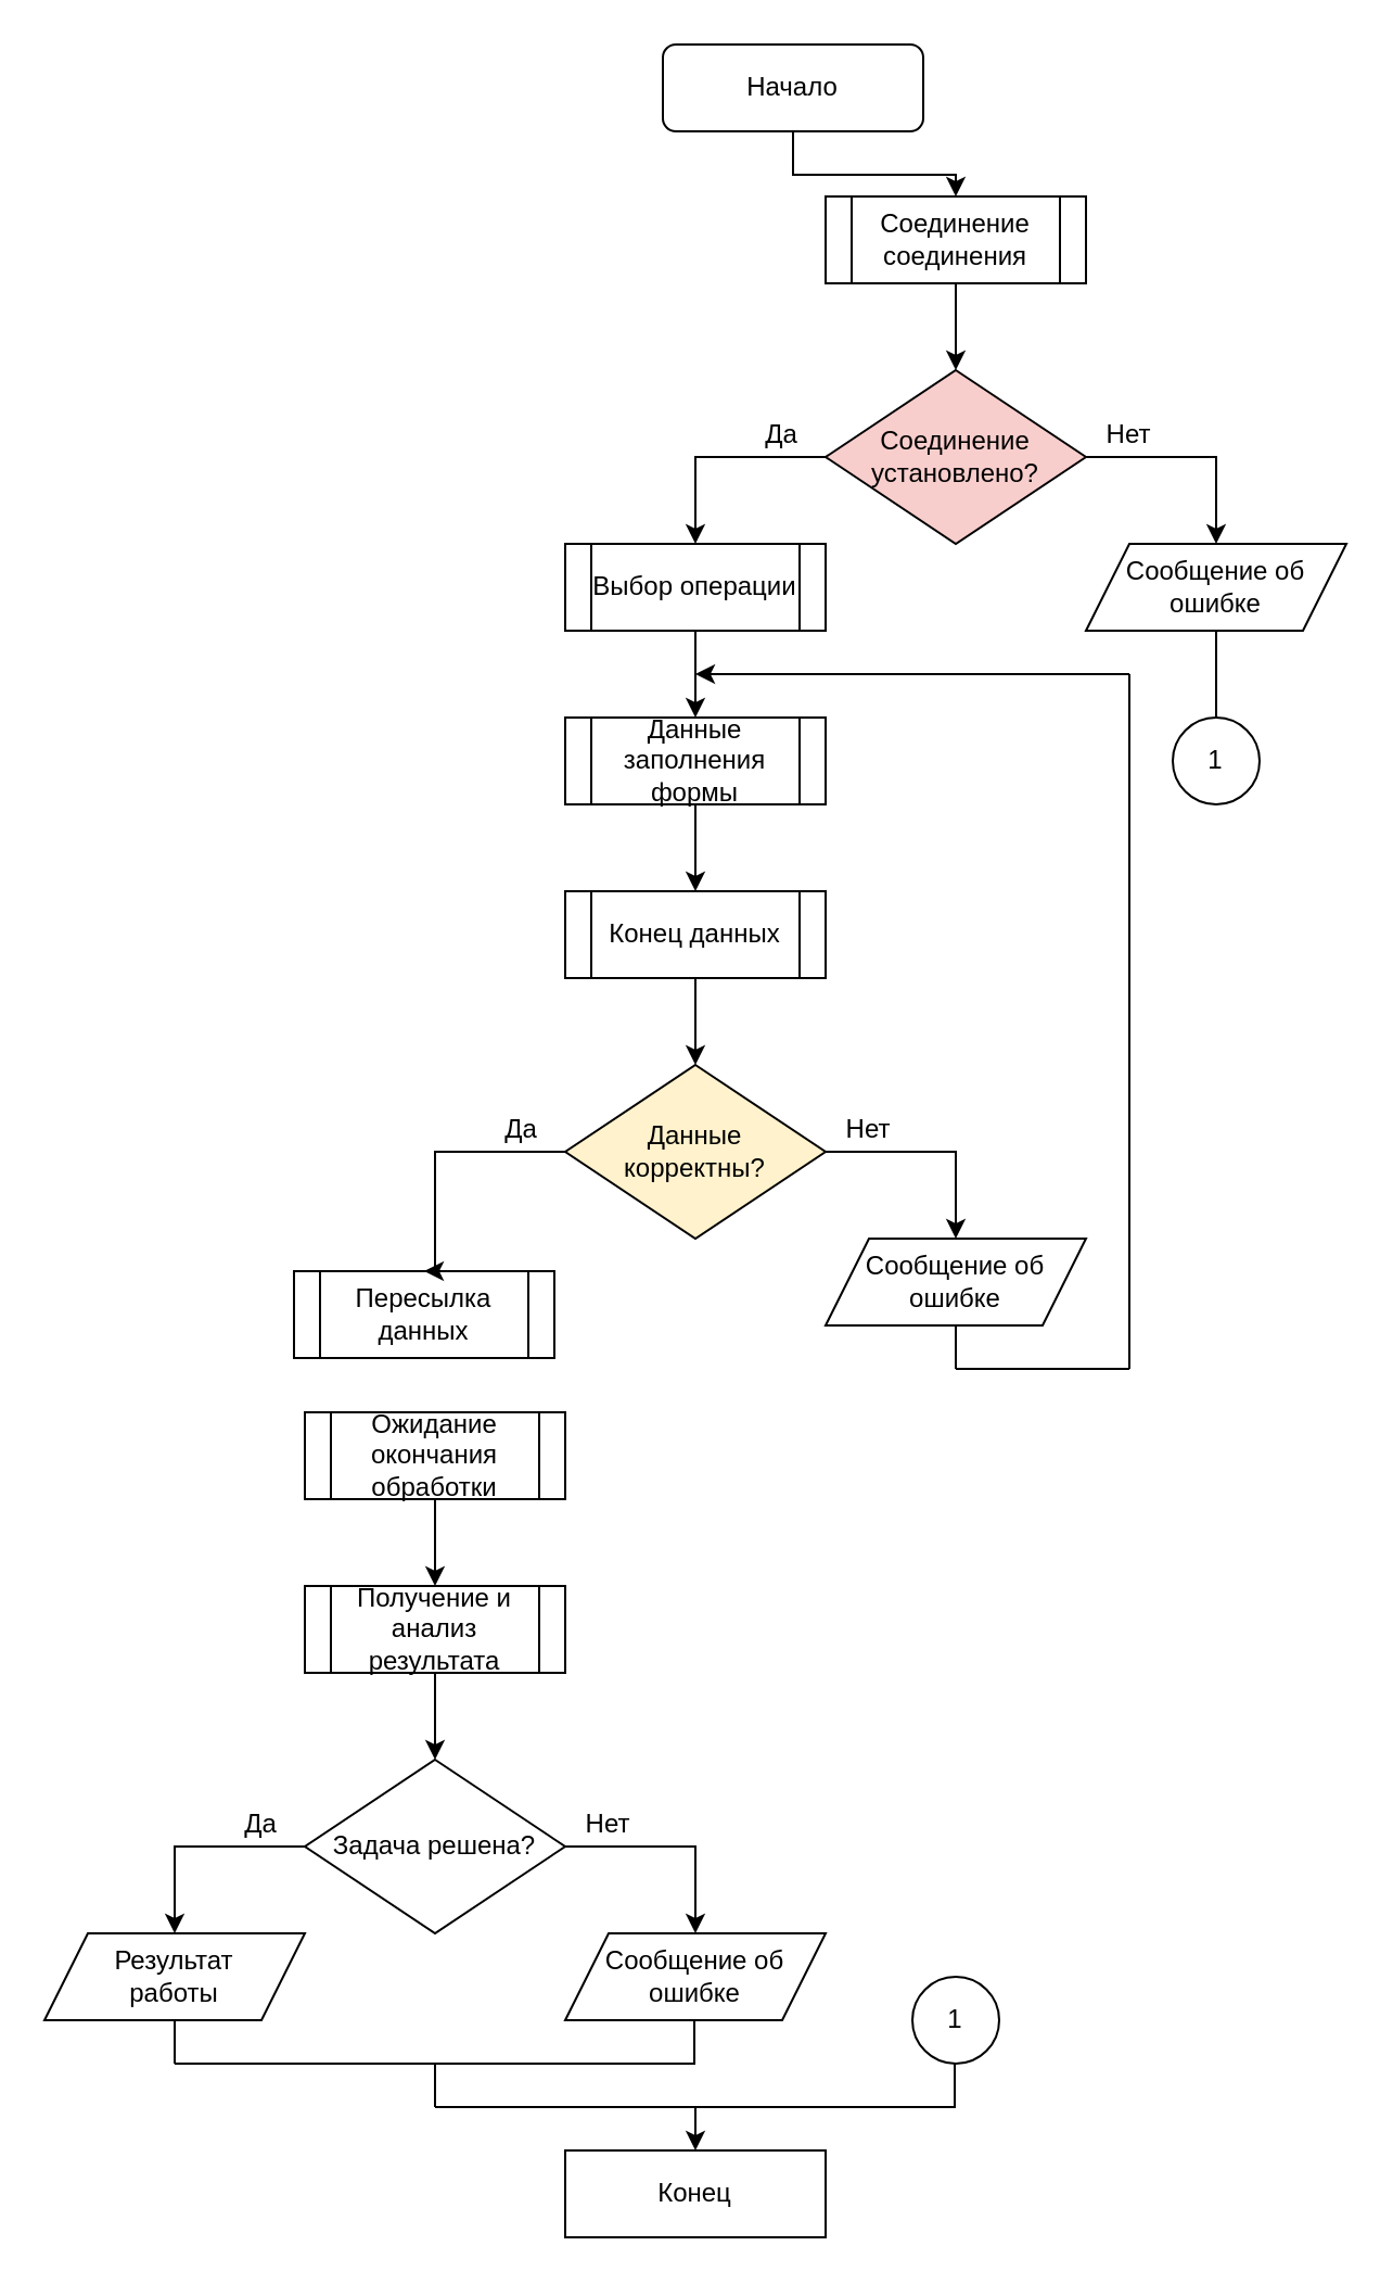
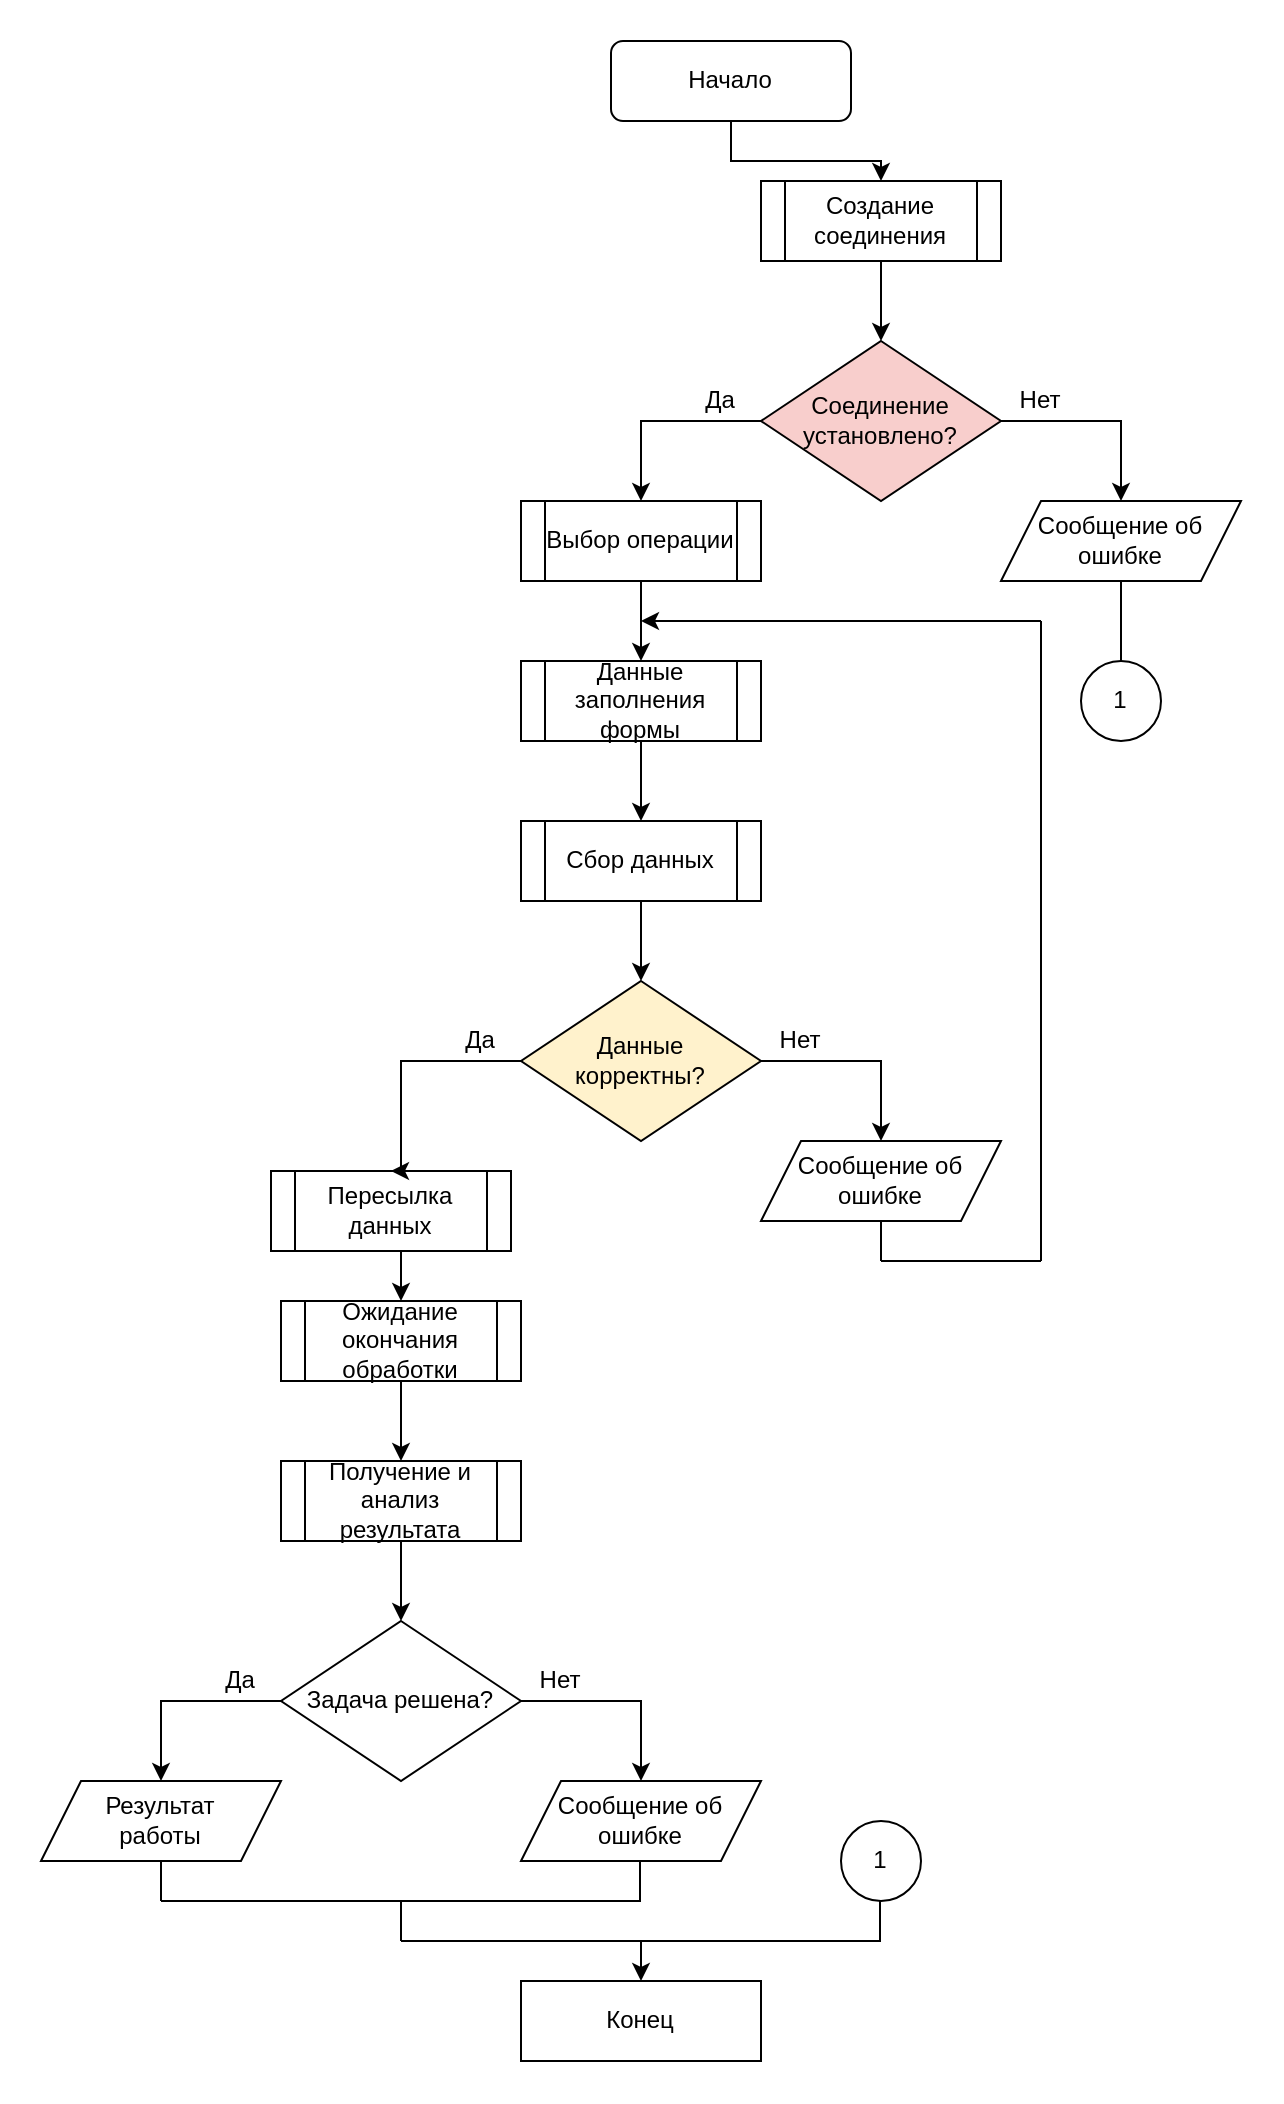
- <mxCell id="5" value="Соединение соединения" style="shape=process;whiteSpace=wrap;html=1;backgroundOutline=1;" vertex="1" parent="1"><mxGeometry x="380" y="90" width="120" height="40" as="geometry" /></mxCell>
+ <mxCell id="5" value="Создание соединения" style="shape=process;whiteSpace=wrap;html=1;backgroundOutline=1;" vertex="1" parent="1"><mxGeometry x="380" y="90" width="120" height="40" as="geometry" /></mxCell>
- <mxCell id="17" value="Конец данных" style="shape=process;whiteSpace=wrap;html=1;backgroundOutline=1;" vertex="1" parent="1"><mxGeometry x="260" y="410" width="120" height="40" as="geometry" /></mxCell>
+ <mxCell id="17" value="Сбор данных" style="shape=process;whiteSpace=wrap;html=1;backgroundOutline=1;" vertex="1" parent="1"><mxGeometry x="260" y="410" width="120" height="40" as="geometry" /></mxCell>
+ <mxCell id="10" style="edgeStyle=orthogonalEdgeStyle;rounded=0;orthogonalLoop=1;jettySize=auto;html=1;exitX=0.5;exitY=1;exitDx=0;exitDy=0;entryX=0.5;entryY=0;entryDx=0;entryDy=0;" edge="1" parent="1" source="11" target="13"><mxGeometry relative="1" as="geometry" /></mxCell>
